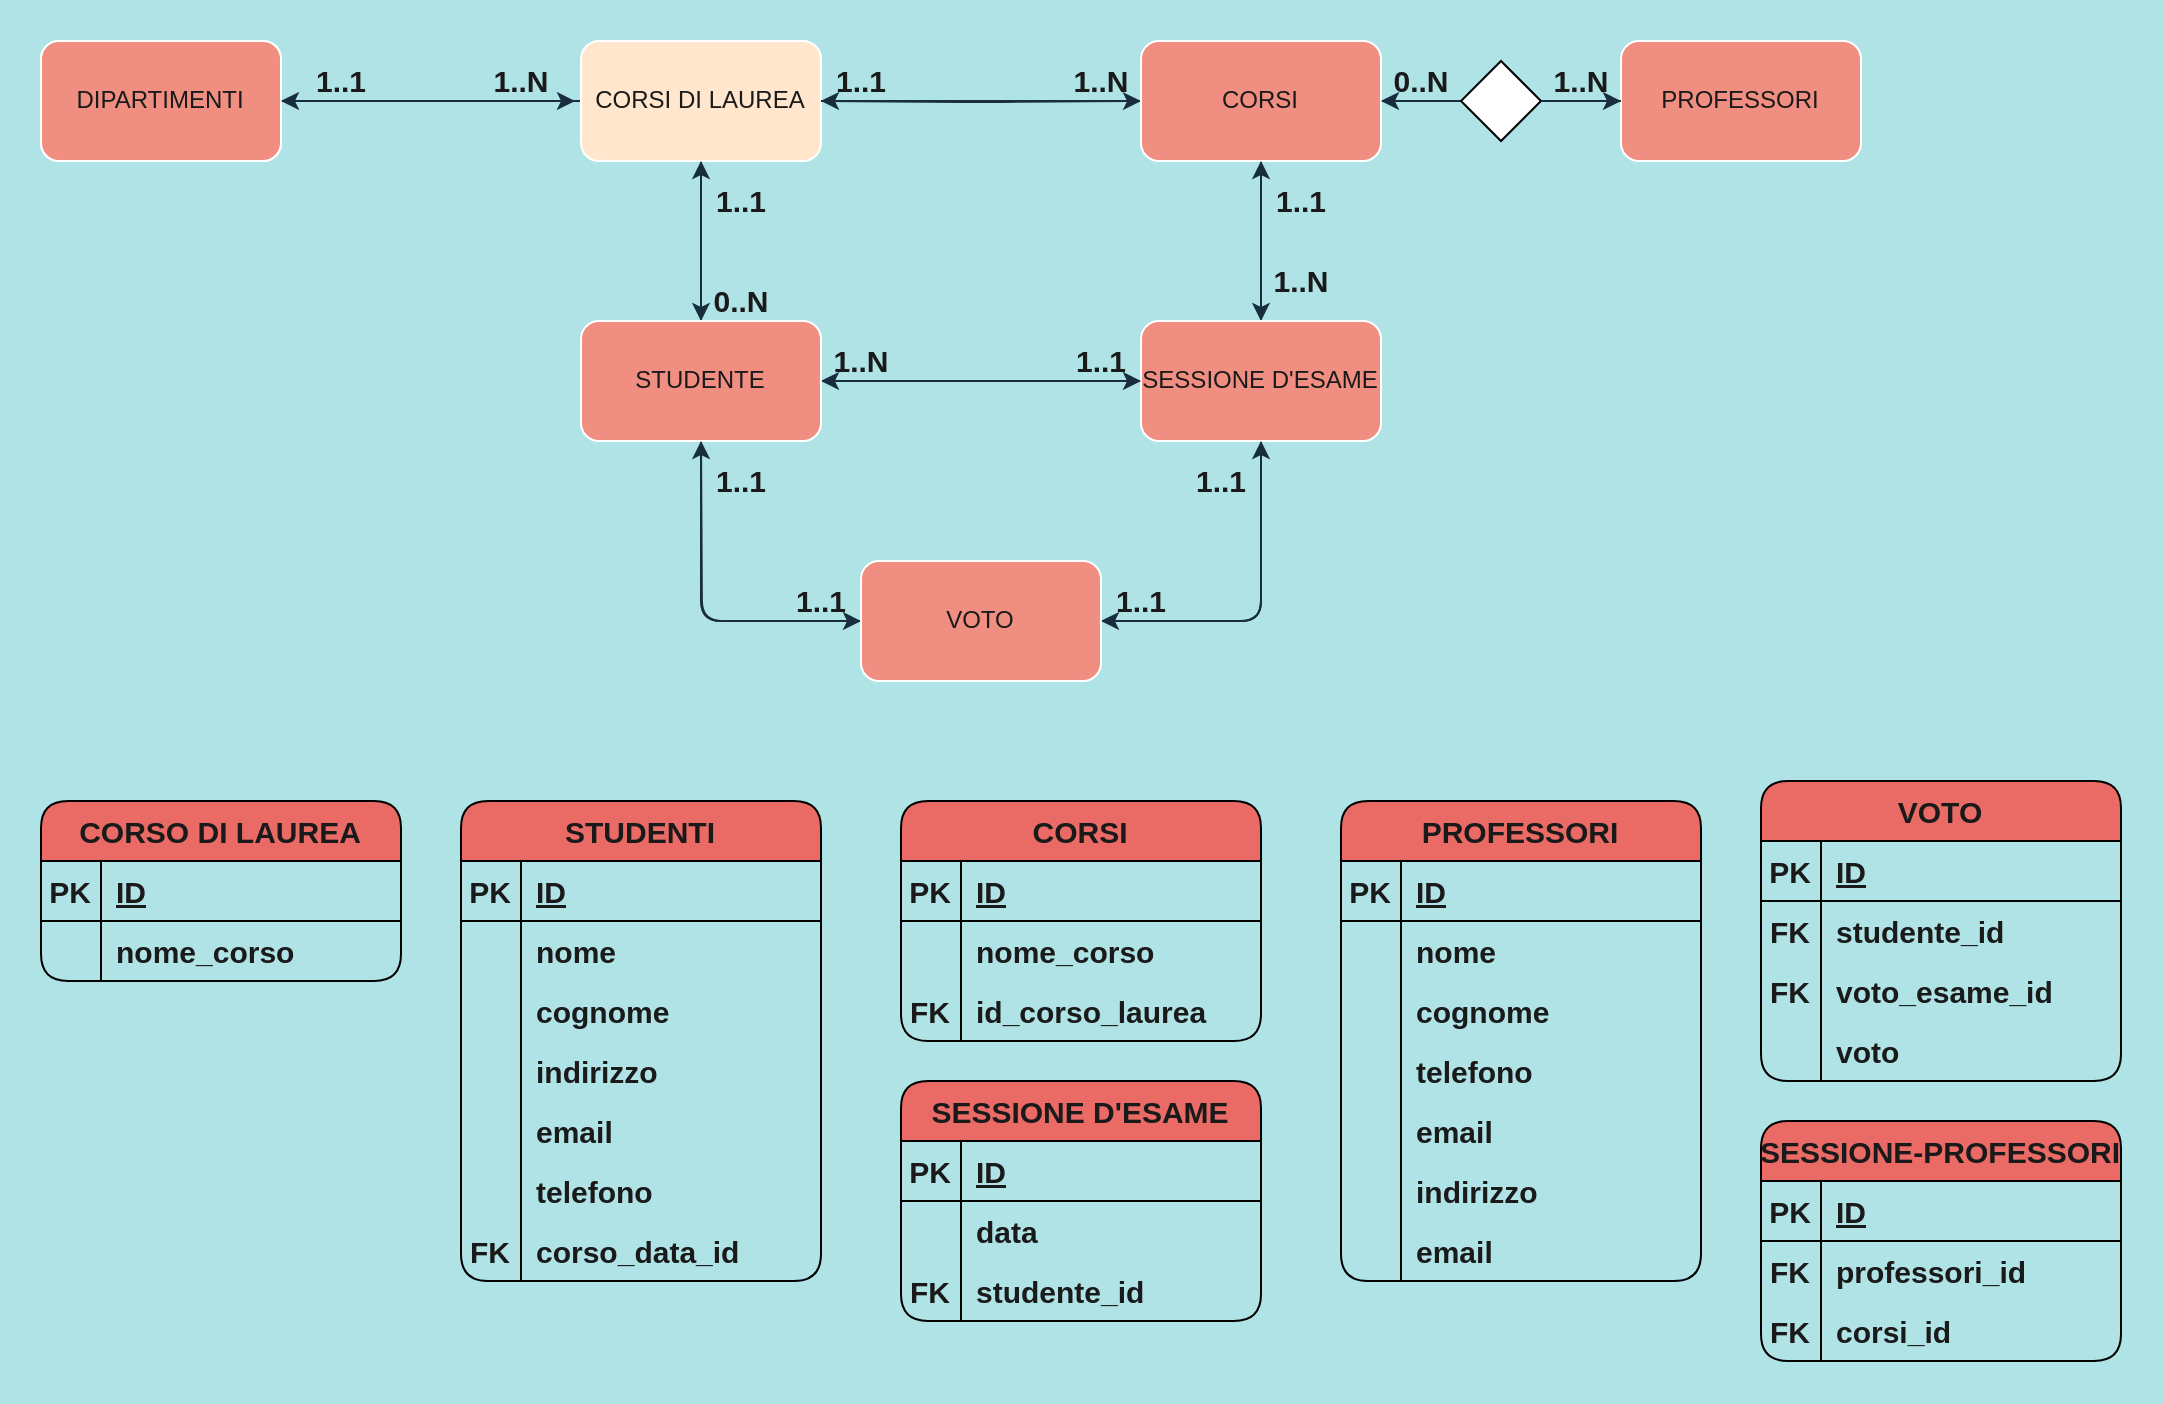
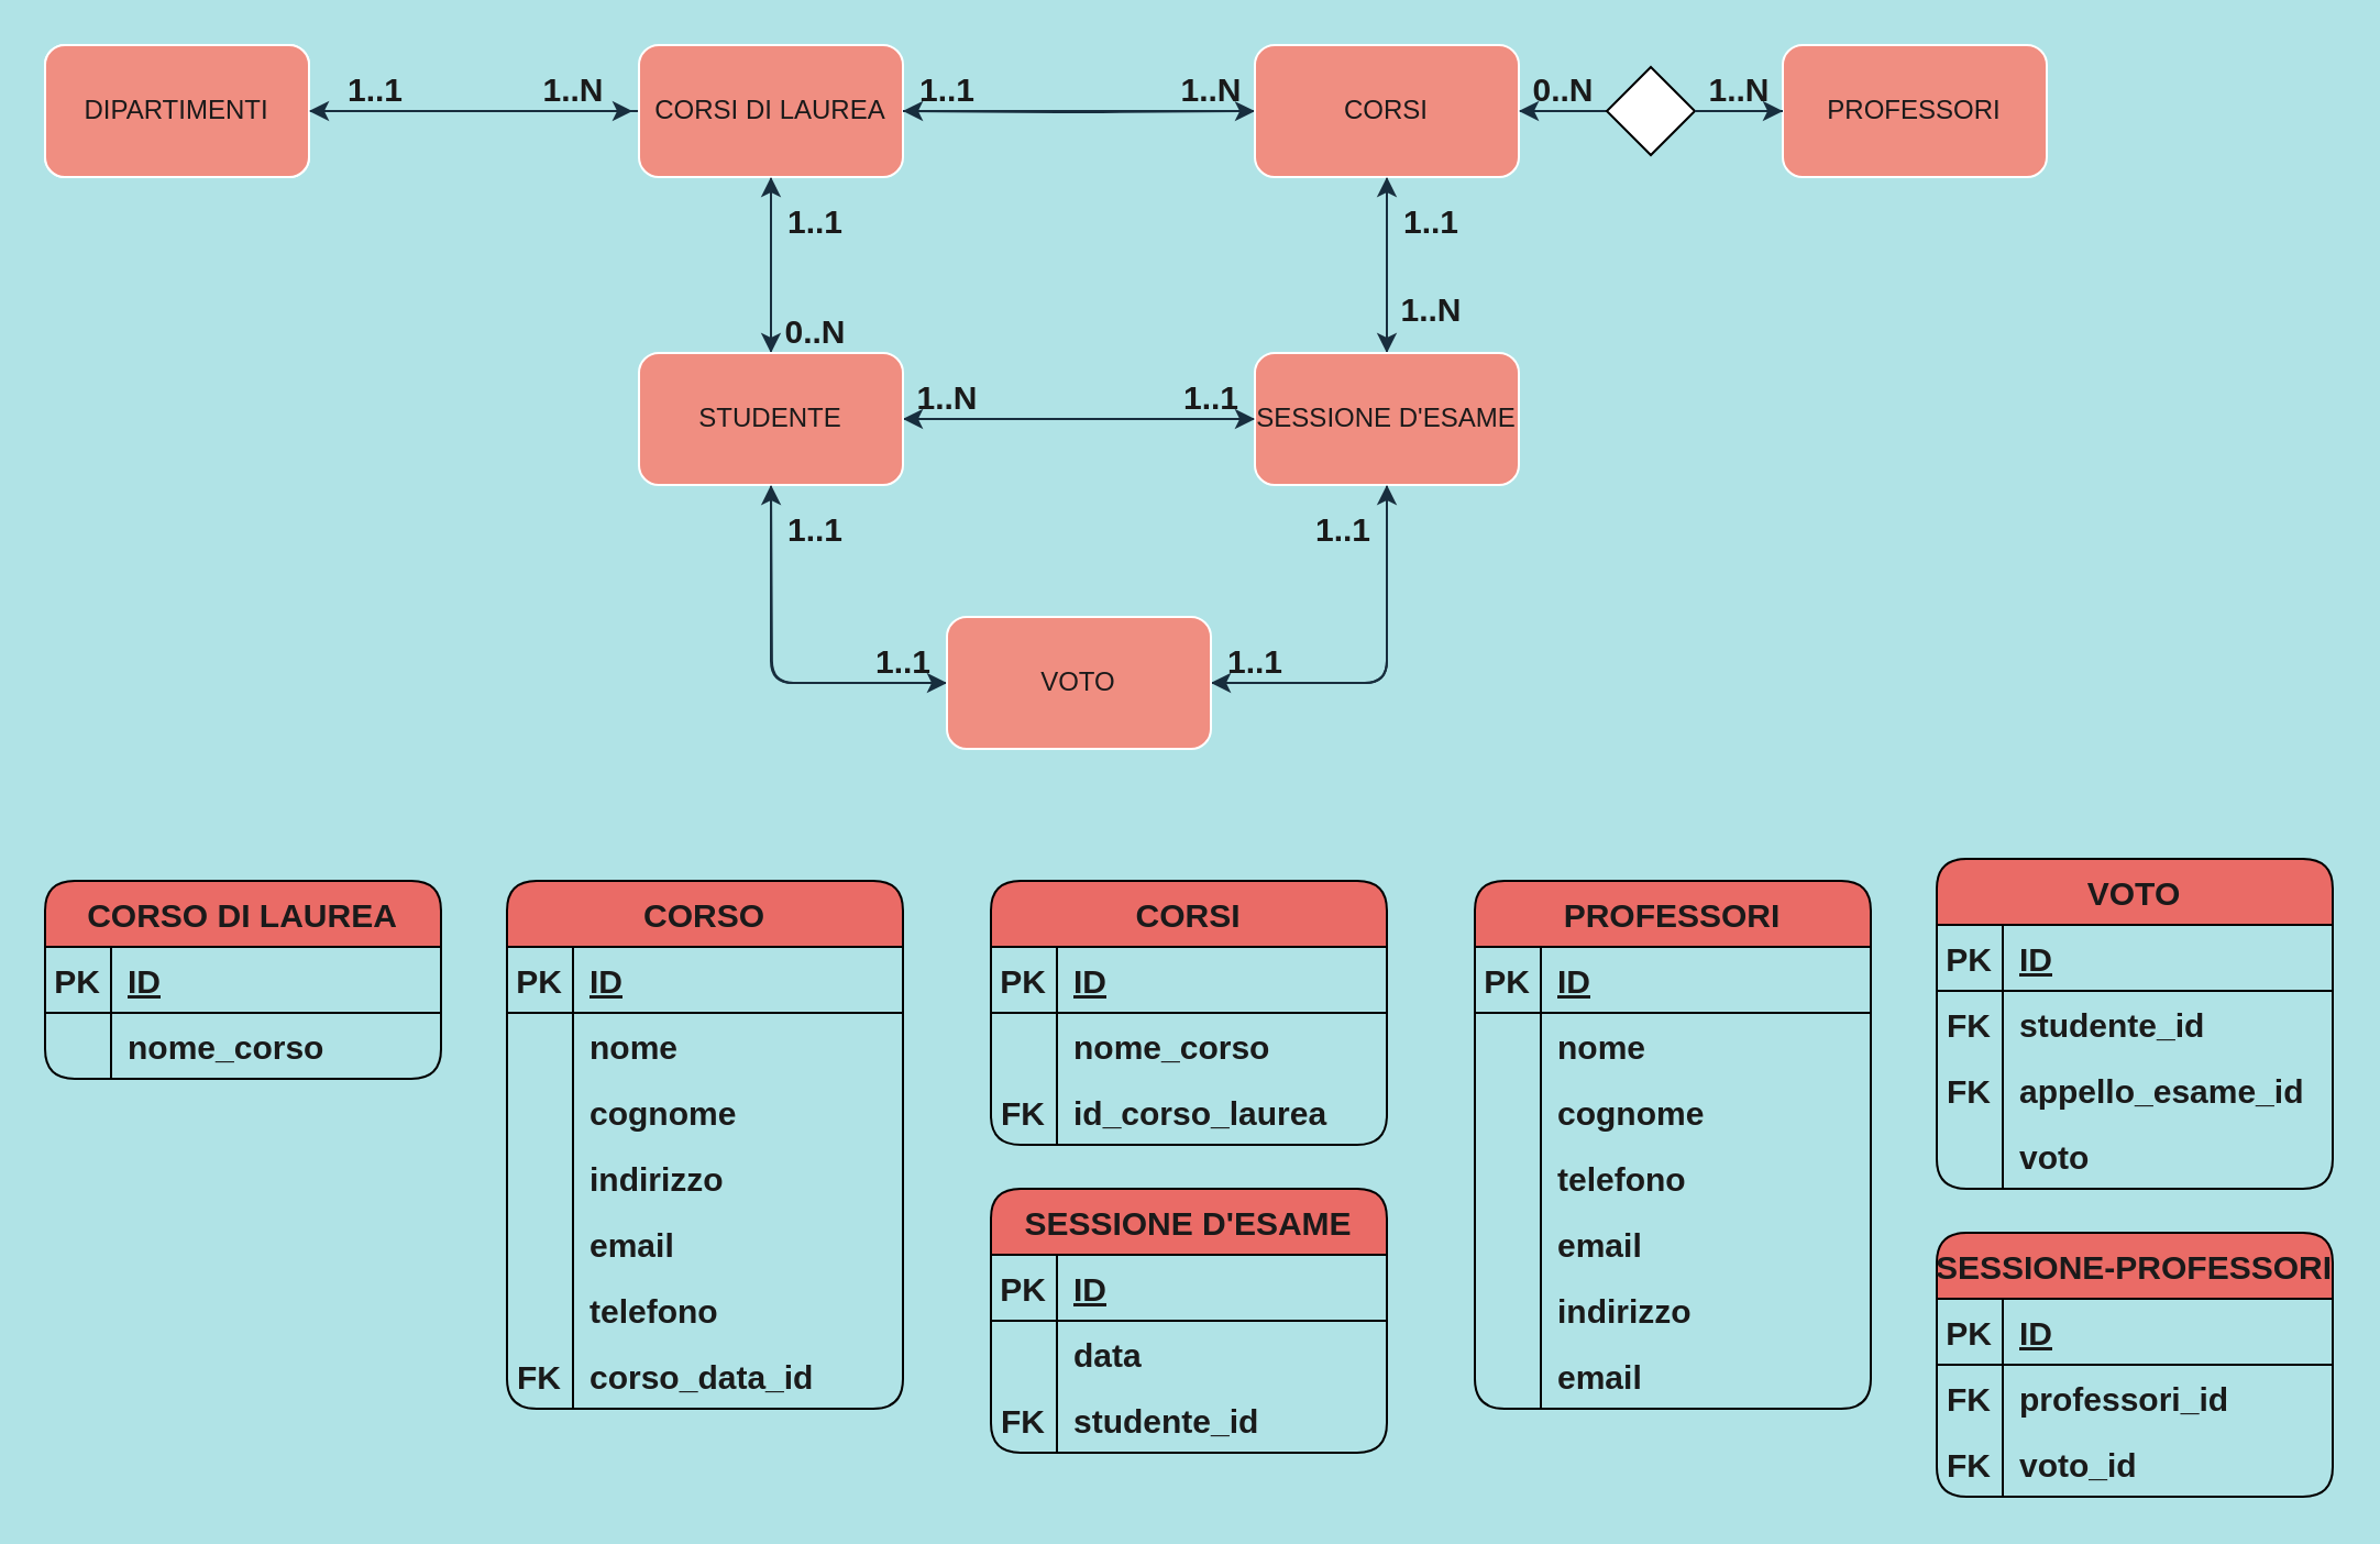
- <mxCell id="8" value="CORSI DI LAUREA" style="rounded=1;whiteSpace=wrap;html=1;fillColor=#ffe6cc;strokeColor=#FFFFFF;fontColor=#1A1A1A;" vertex="1" parent="1"><mxGeometry x="290" y="20" width="120" height="60" as="geometry" /></mxCell>
+ <mxCell id="8" value="CORSI DI LAUREA" style="rounded=1;whiteSpace=wrap;html=1;fillColor=#F08E81;strokeColor=#FFFFFF;fontColor=#1A1A1A;" vertex="1" parent="1"><mxGeometry x="290" y="20" width="120" height="60" as="geometry" /></mxCell>
- <mxCell id="63" value="STUDENTI" style="shape=table;startSize=30;container=1;collapsible=1;childLayout=tableLayout;fixedRows=1;rowLines=0;fontStyle=1;align=center;resizeLast=1;rounded=1;glass=0;fontSize=15;fontColor=#1A1A1A;strokeColor=#000000;fillColor=#EA6B66;gradientColor=none;" vertex="1" parent="1"><mxGeometry x="230" y="400" width="180" height="240" as="geometry"><mxRectangle x="20" y="380" width="70" height="30" as="alternateBounds" /></mxGeometry></mxCell>
+ <mxCell id="63" value="CORSO" style="shape=table;startSize=30;container=1;collapsible=1;childLayout=tableLayout;fixedRows=1;rowLines=0;fontStyle=1;align=center;resizeLast=1;rounded=1;glass=0;fontSize=15;fontColor=#1A1A1A;strokeColor=#000000;fillColor=#EA6B66;gradientColor=none;" vertex="1" parent="1"><mxGeometry x="230" y="400" width="180" height="240" as="geometry"><mxRectangle x="20" y="380" width="70" height="30" as="alternateBounds" /></mxGeometry></mxCell>
- <mxCell id="52" value="voto_esame_id" style="shape=partialRectangle;connectable=0;fillColor=none;top=0;left=0;bottom=0;right=0;align=left;spacingLeft=6;overflow=hidden;rounded=1;glass=0;fontSize=15;fontColor=#1A1A1A;strokeColor=#000000;fontStyle=1" vertex="1" parent="50"><mxGeometry x="30" width="150" height="30" as="geometry"><mxRectangle width="150" height="30" as="alternateBounds" /></mxGeometry></mxCell>
+ <mxCell id="52" value="appello_esame_id" style="shape=partialRectangle;connectable=0;fillColor=none;top=0;left=0;bottom=0;right=0;align=left;spacingLeft=6;overflow=hidden;rounded=1;glass=0;fontSize=15;fontColor=#1A1A1A;strokeColor=#000000;fontStyle=1" vertex="1" parent="50"><mxGeometry x="30" width="150" height="30" as="geometry"><mxRectangle width="150" height="30" as="alternateBounds" /></mxGeometry></mxCell>
- <mxCell id="138" value="corsi_id" style="shape=partialRectangle;connectable=0;fillColor=none;top=0;left=0;bottom=0;right=0;align=left;spacingLeft=6;overflow=hidden;rounded=1;glass=0;fontSize=15;fontColor=#1A1A1A;strokeColor=#000000;fontStyle=1" vertex="1" parent="136"><mxGeometry x="30" width="150" height="30" as="geometry"><mxRectangle width="150" height="30" as="alternateBounds" /></mxGeometry></mxCell>
+ <mxCell id="138" value="voto_id" style="shape=partialRectangle;connectable=0;fillColor=none;top=0;left=0;bottom=0;right=0;align=left;spacingLeft=6;overflow=hidden;rounded=1;glass=0;fontSize=15;fontColor=#1A1A1A;strokeColor=#000000;fontStyle=1" vertex="1" parent="136"><mxGeometry x="30" width="150" height="30" as="geometry"><mxRectangle width="150" height="30" as="alternateBounds" /></mxGeometry></mxCell>
